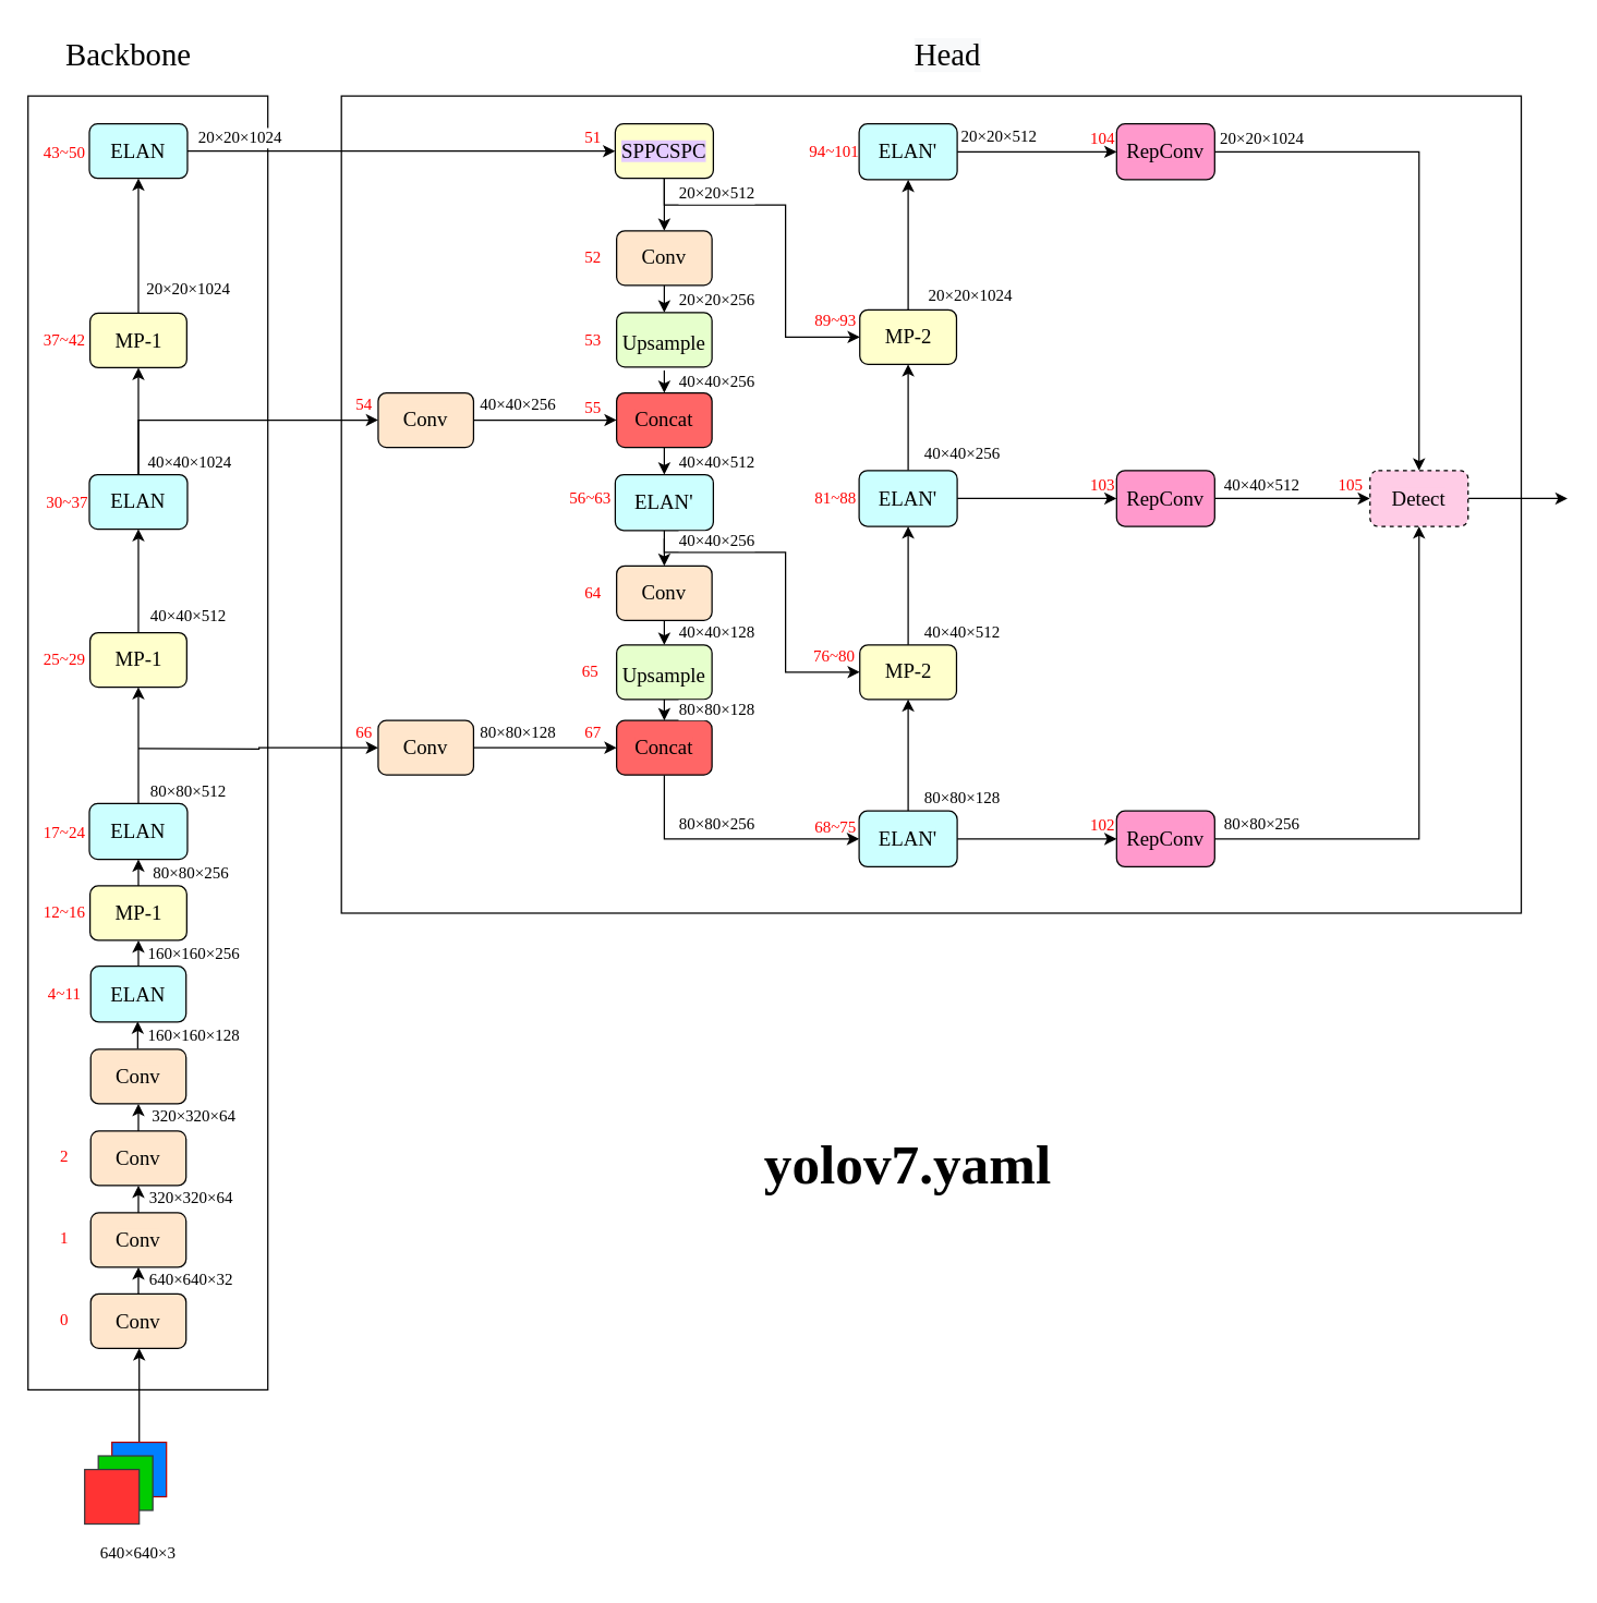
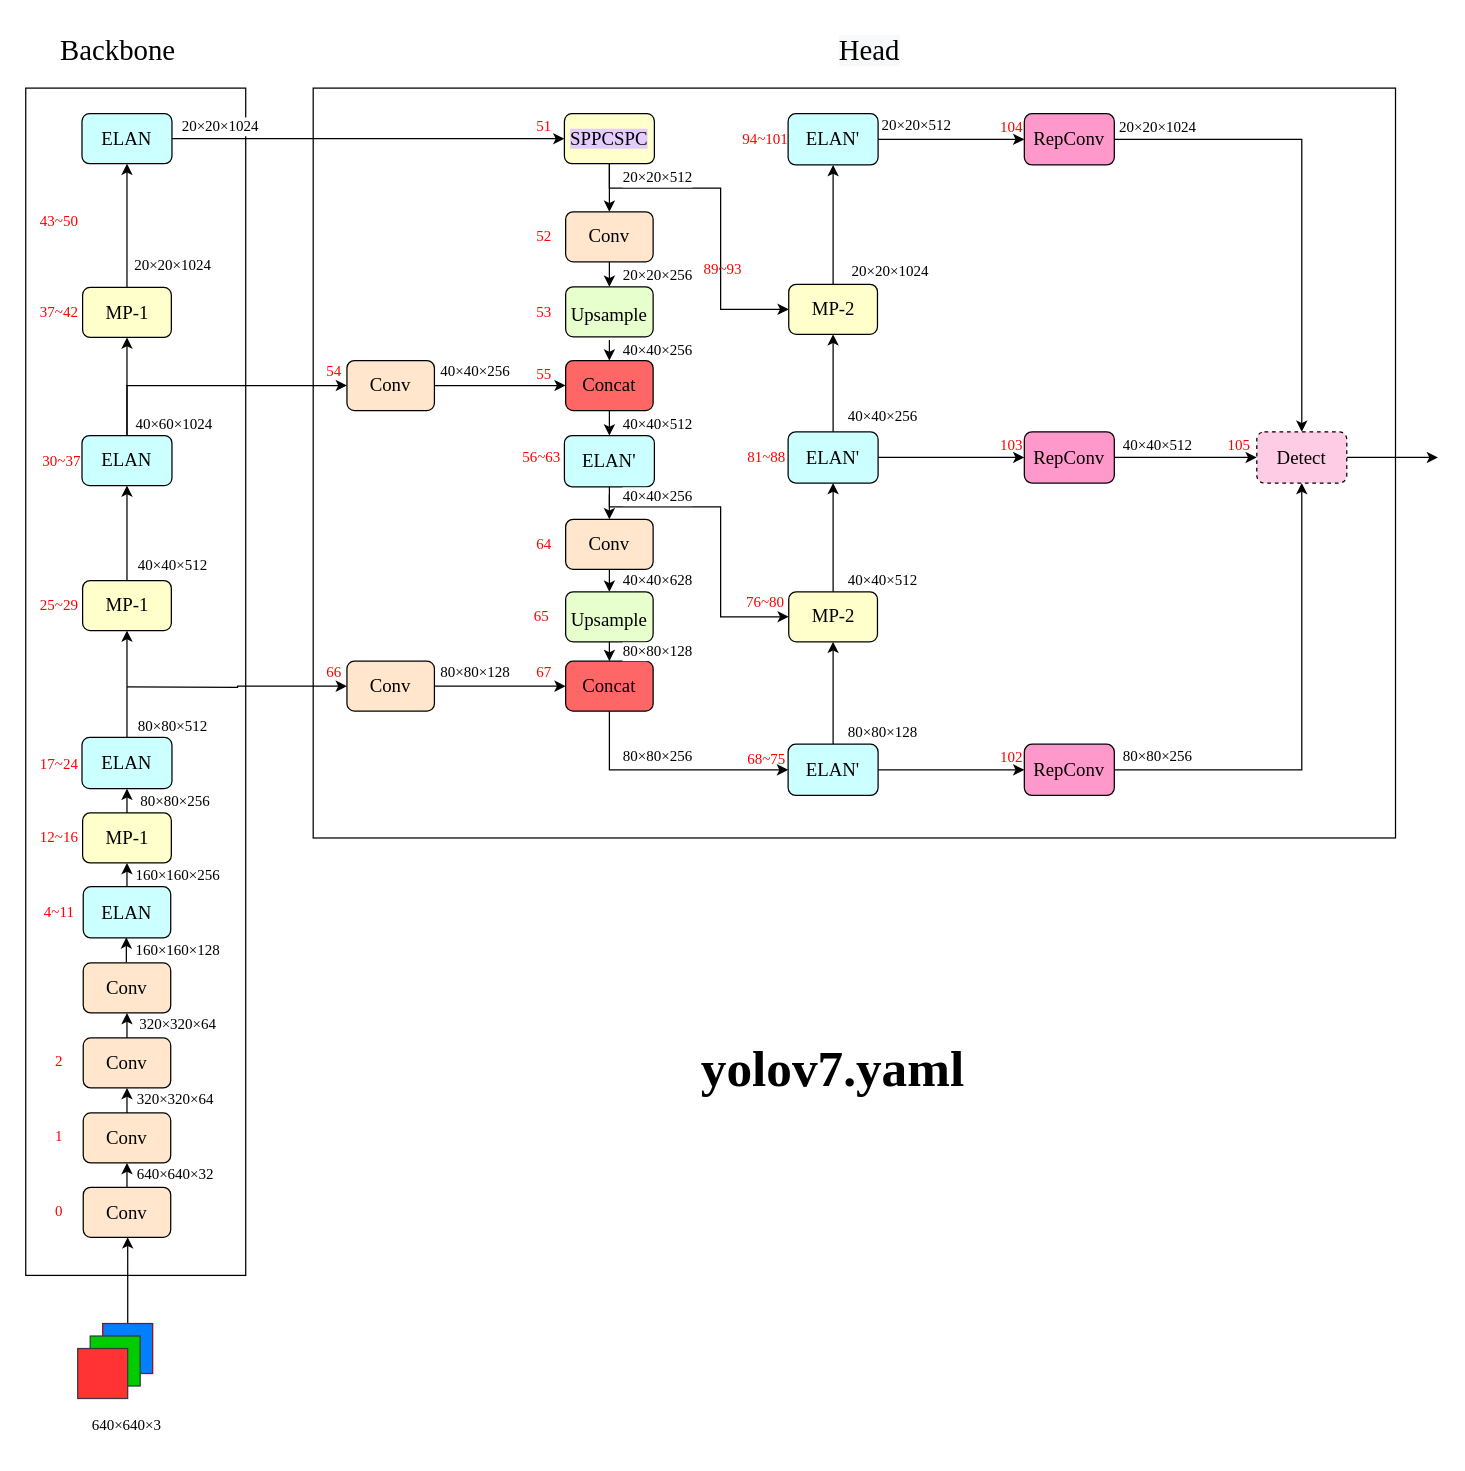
- <mxCell id="34" value="&lt;font color=&quot;#ff0000&quot;&gt;43~50&lt;/font&gt;" style="text;html=1;strokeColor=none;fillColor=none;align=center;verticalAlign=middle;whiteSpace=wrap;rounded=0;fontFamily=Times New Roman;" parent="1" vertex="1"><mxGeometry x="36.57" y="97" width="20" height="30" as="geometry" /></mxCell>
+ <mxCell id="34" value="&lt;font color=&quot;#ff0000&quot;&gt;43~50&lt;/font&gt;" style="text;html=1;strokeColor=none;fillColor=none;align=center;verticalAlign=middle;whiteSpace=wrap;rounded=0;fontFamily=Times New Roman;" parent="1" vertex="1"><mxGeometry x="36.57" y="162" width="20" height="30" as="geometry" /></mxCell>
- <mxCell id="80" value="&lt;font color=&quot;#ff0000&quot;&gt;89~93&lt;/font&gt;" style="text;html=1;strokeColor=none;fillColor=none;align=center;verticalAlign=middle;whiteSpace=wrap;rounded=0;fontFamily=Times New Roman;" parent="1" vertex="1"><mxGeometry x="603" y="220" width="20" height="30" as="geometry" /></mxCell>
+ <mxCell id="80" value="&lt;font color=&quot;#ff0000&quot;&gt;89~93&lt;/font&gt;" style="text;html=1;strokeColor=none;fillColor=none;align=center;verticalAlign=middle;whiteSpace=wrap;rounded=0;fontFamily=Times New Roman;" parent="1" vertex="1"><mxGeometry x="568" y="200" width="20" height="30" as="geometry" /></mxCell>
- <mxCell id="112" value="40×40×1024" style="text;html=1;strokeColor=none;fillColor=none;align=center;verticalAlign=middle;whiteSpace=wrap;rounded=0;labelBackgroundColor=#FFFFFF;fontColor=#000000;fontFamily=Times New Roman;" parent="1" vertex="1"><mxGeometry x="109" y="324" width="60" height="30" as="geometry" /></mxCell>
+ <mxCell id="112" value="40×60×1024" style="text;html=1;strokeColor=none;fillColor=none;align=center;verticalAlign=middle;whiteSpace=wrap;rounded=0;labelBackgroundColor=#FFFFFF;fontColor=#000000;fontFamily=Times New Roman;" parent="1" vertex="1"><mxGeometry x="109" y="324" width="60" height="30" as="geometry" /></mxCell>
- <mxCell id="122" value="40×40×128" style="text;html=1;strokeColor=none;fillColor=none;align=center;verticalAlign=middle;whiteSpace=wrap;rounded=0;labelBackgroundColor=#FFFFFF;fontColor=#000000;fontFamily=Times New Roman;" parent="1" vertex="1"><mxGeometry x="496" y="460" width="60" height="8.5" as="geometry" /></mxCell>
+ <mxCell id="122" value="40×40×628" style="text;html=1;strokeColor=none;fillColor=none;align=center;verticalAlign=middle;whiteSpace=wrap;rounded=0;labelBackgroundColor=#FFFFFF;fontColor=#000000;fontFamily=Times New Roman;" parent="1" vertex="1"><mxGeometry x="496" y="460" width="60" height="8.5" as="geometry" /></mxCell>
